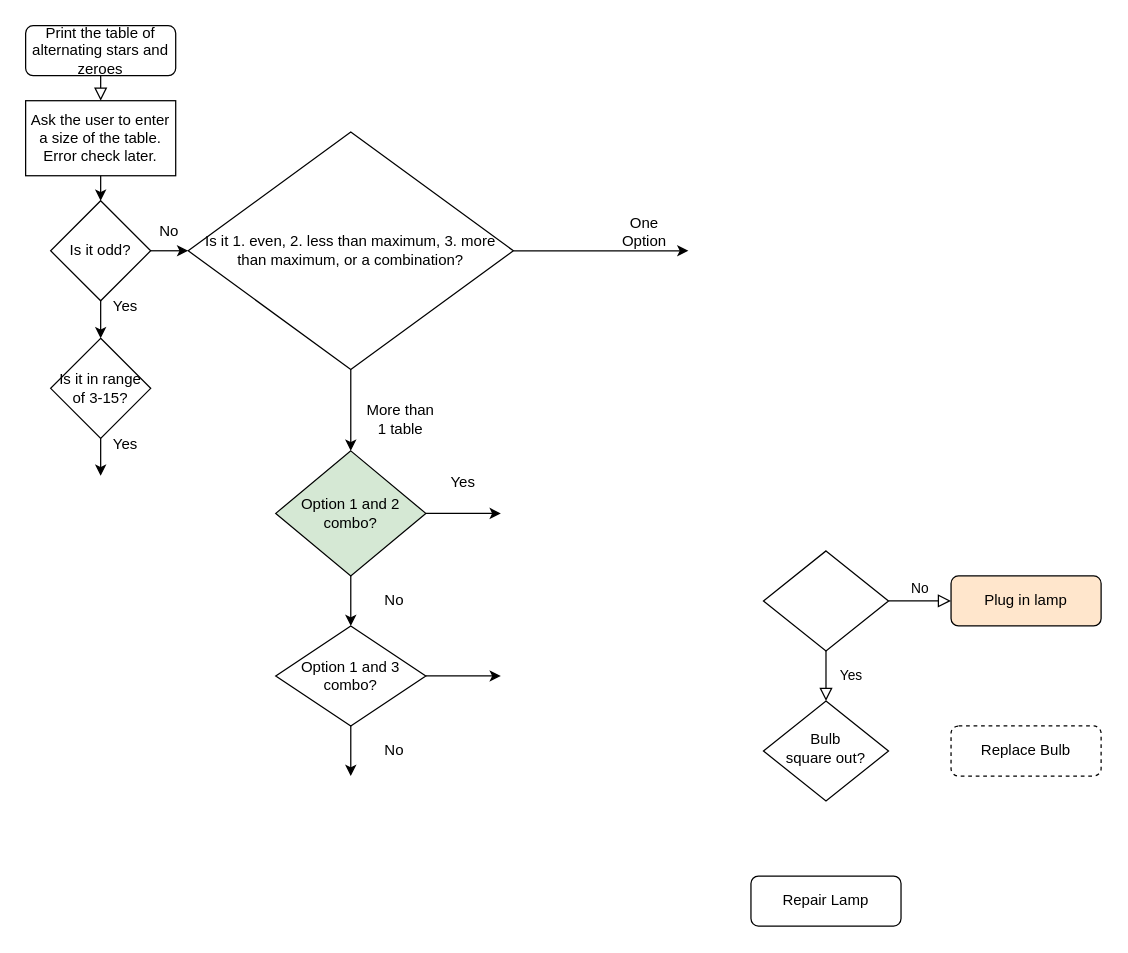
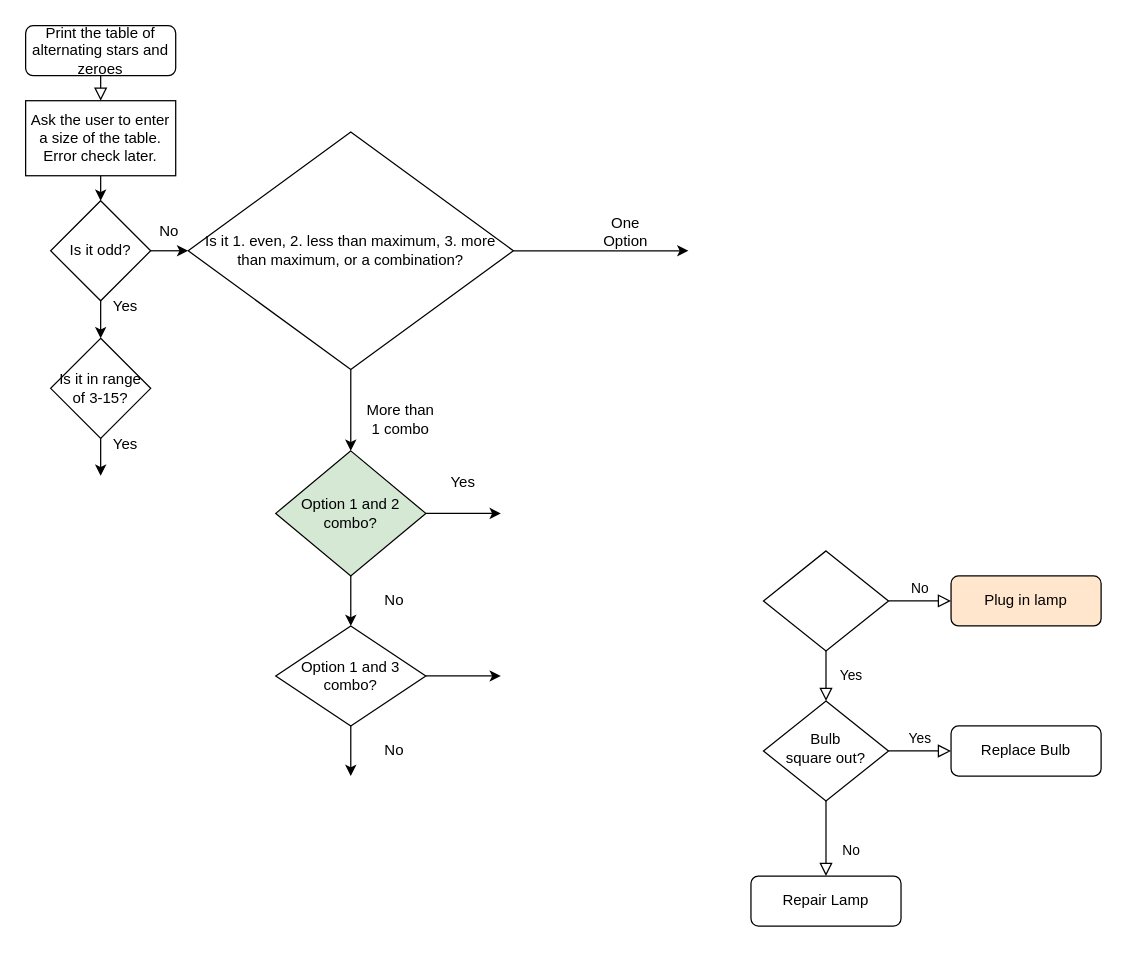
- <mxCell id="26" value="One Option" style="text;html=1;strokeColor=none;fillColor=none;align=center;verticalAlign=middle;whiteSpace=wrap;rounded=0;" vertex="1" parent="1"><mxGeometry x="485" y="170" width="60" height="30" as="geometry" /></mxCell>
+ <mxCell id="26" value="One Option" style="text;html=1;strokeColor=none;fillColor=none;align=center;verticalAlign=middle;whiteSpace=wrap;rounded=0;" vertex="1" parent="1"><mxGeometry x="470" y="170" width="60" height="30" as="geometry" /></mxCell>
- <mxCell id="27" value="More than 1 table" style="text;html=1;strokeColor=none;fillColor=none;align=center;verticalAlign=middle;whiteSpace=wrap;rounded=0;" vertex="1" parent="1"><mxGeometry x="290" y="320" width="60" height="30" as="geometry" /></mxCell>
+ <mxCell id="27" value="More than 1 combo" style="text;html=1;strokeColor=none;fillColor=none;align=center;verticalAlign=middle;whiteSpace=wrap;rounded=0;" vertex="1" parent="1"><mxGeometry x="290" y="320" width="60" height="30" as="geometry" /></mxCell>
+ <mxCell id="9" value="Yes" style="edgeStyle=orthogonalEdgeStyle;rounded=0;html=1;jettySize=auto;orthogonalLoop=1;fontSize=11;endArrow=block;endFill=0;endSize=8;strokeWidth=1;shadow=0;labelBackgroundColor=none;" parent="1" source="10" target="12" edge="1"><mxGeometry y="10" relative="1" as="geometry"><mxPoint as="offset" /></mxGeometry></mxCell>
- <mxCell id="12" value="Replace Bulb" style="rounded=1;whiteSpace=wrap;html=1;fontSize=12;glass=0;strokeWidth=1;shadow=0;dashed=1;" parent="1" vertex="1"><mxGeometry x="760" y="580" width="120" height="40" as="geometry" /></mxCell>
+ <mxCell id="12" value="Replace Bulb" style="rounded=1;whiteSpace=wrap;html=1;fontSize=12;glass=0;strokeWidth=1;shadow=0;" parent="1" vertex="1"><mxGeometry x="760" y="580" width="120" height="40" as="geometry" /></mxCell>
+ <mxCell id="8" value="No" style="rounded=0;html=1;jettySize=auto;orthogonalLoop=1;fontSize=11;endArrow=block;endFill=0;endSize=8;strokeWidth=1;shadow=0;labelBackgroundColor=none;edgeStyle=orthogonalEdgeStyle;" parent="1" source="10" target="11" edge="1"><mxGeometry x="0.333" y="20" relative="1" as="geometry"><mxPoint as="offset" /></mxGeometry></mxCell>
